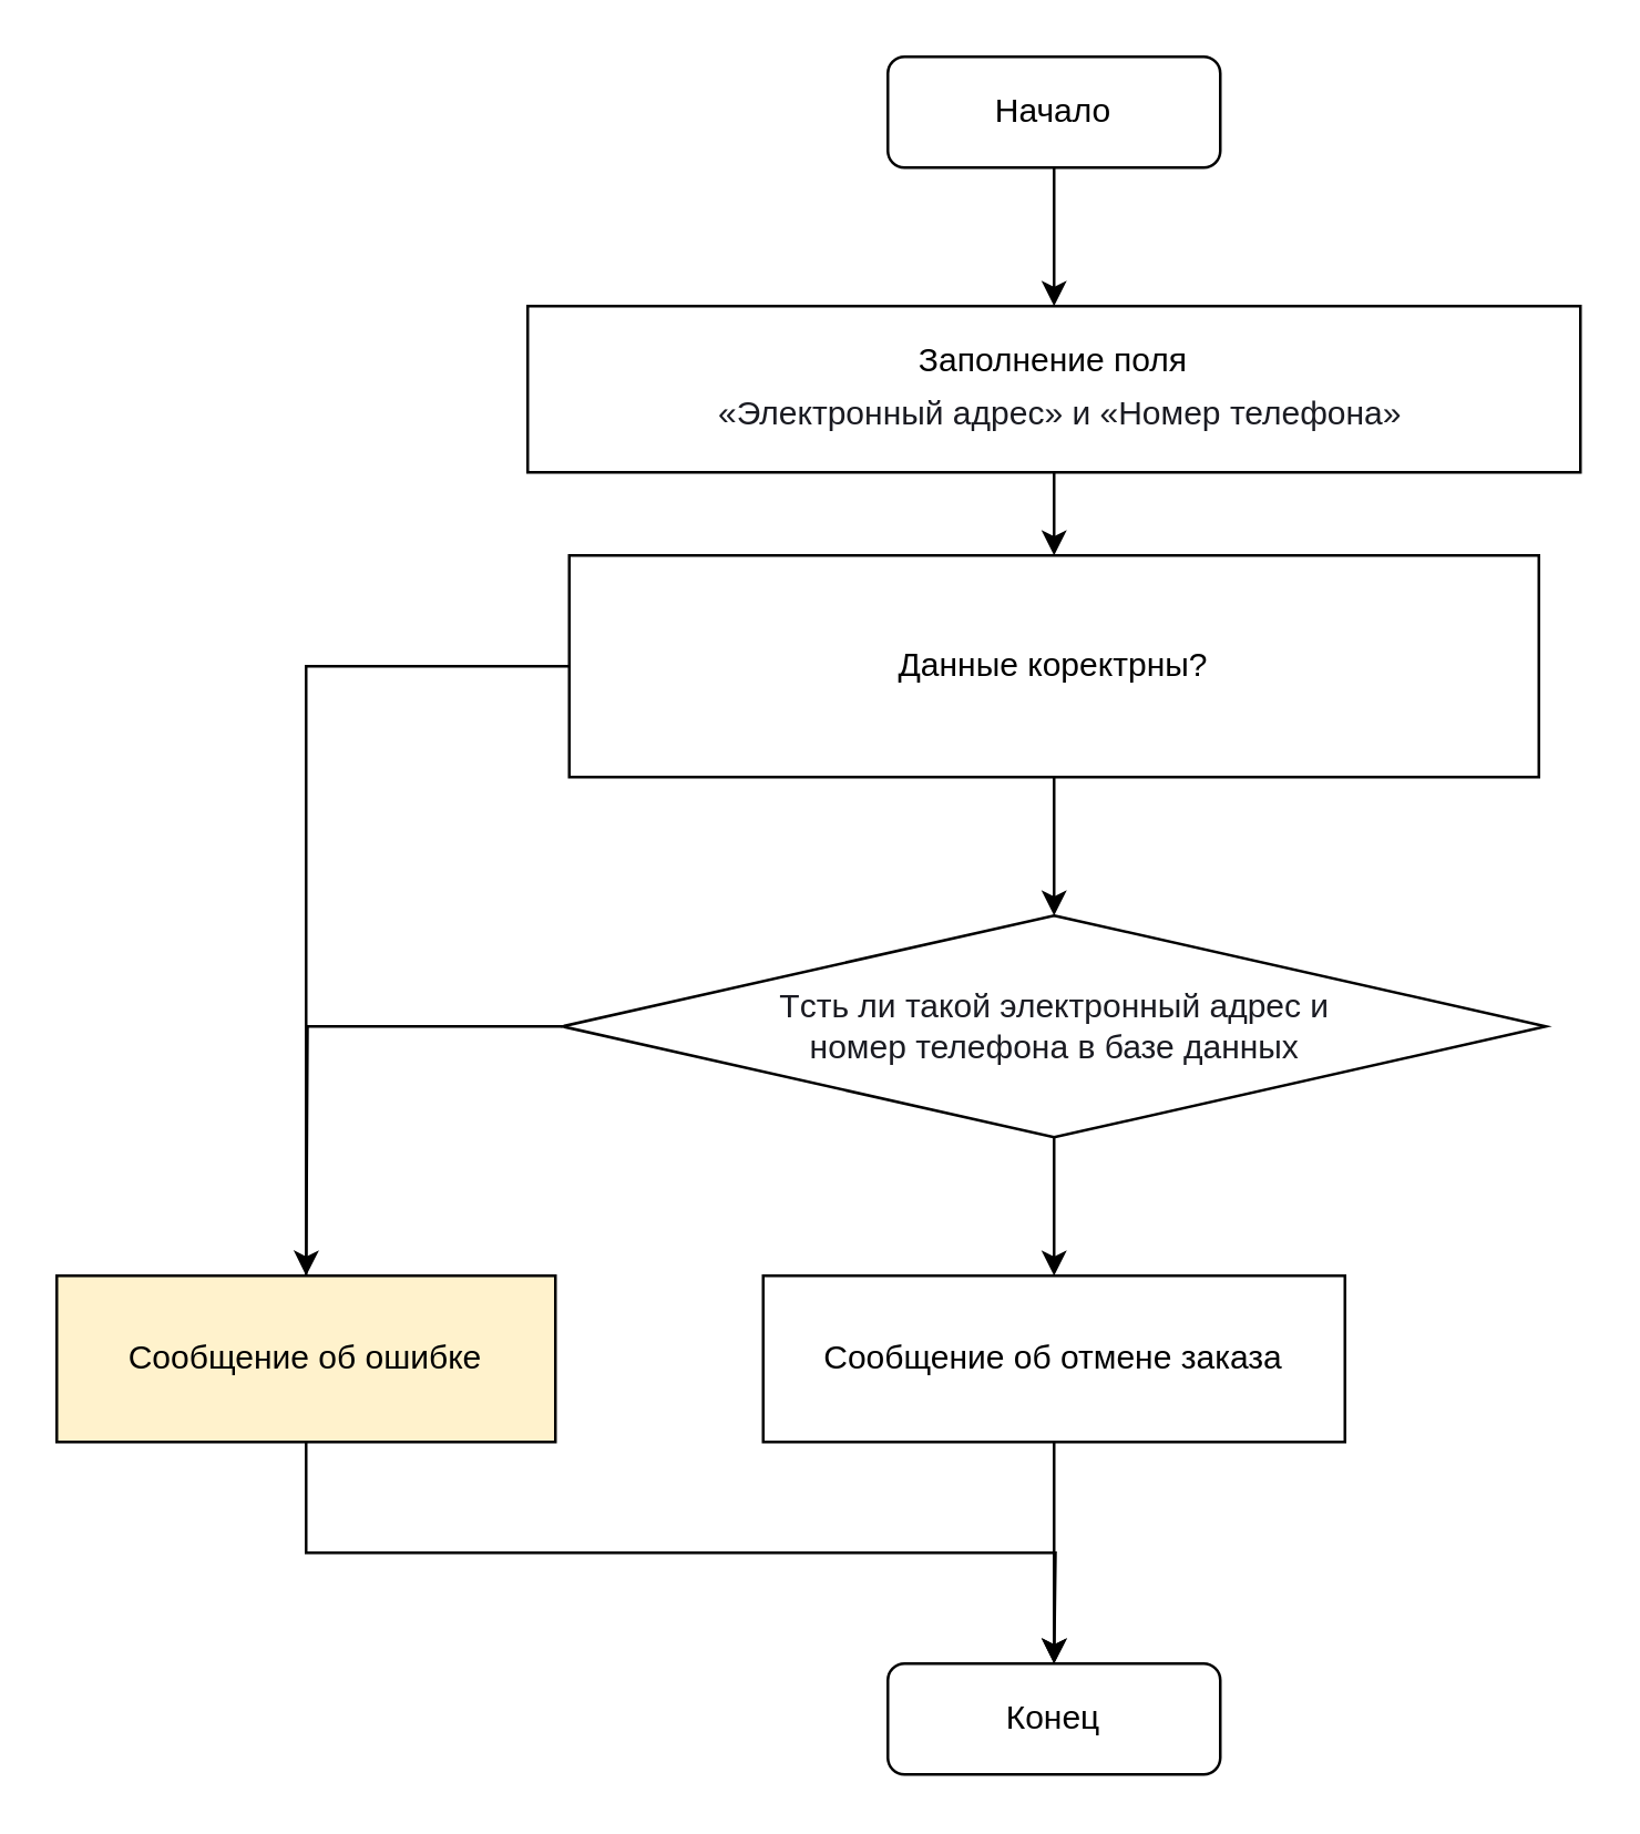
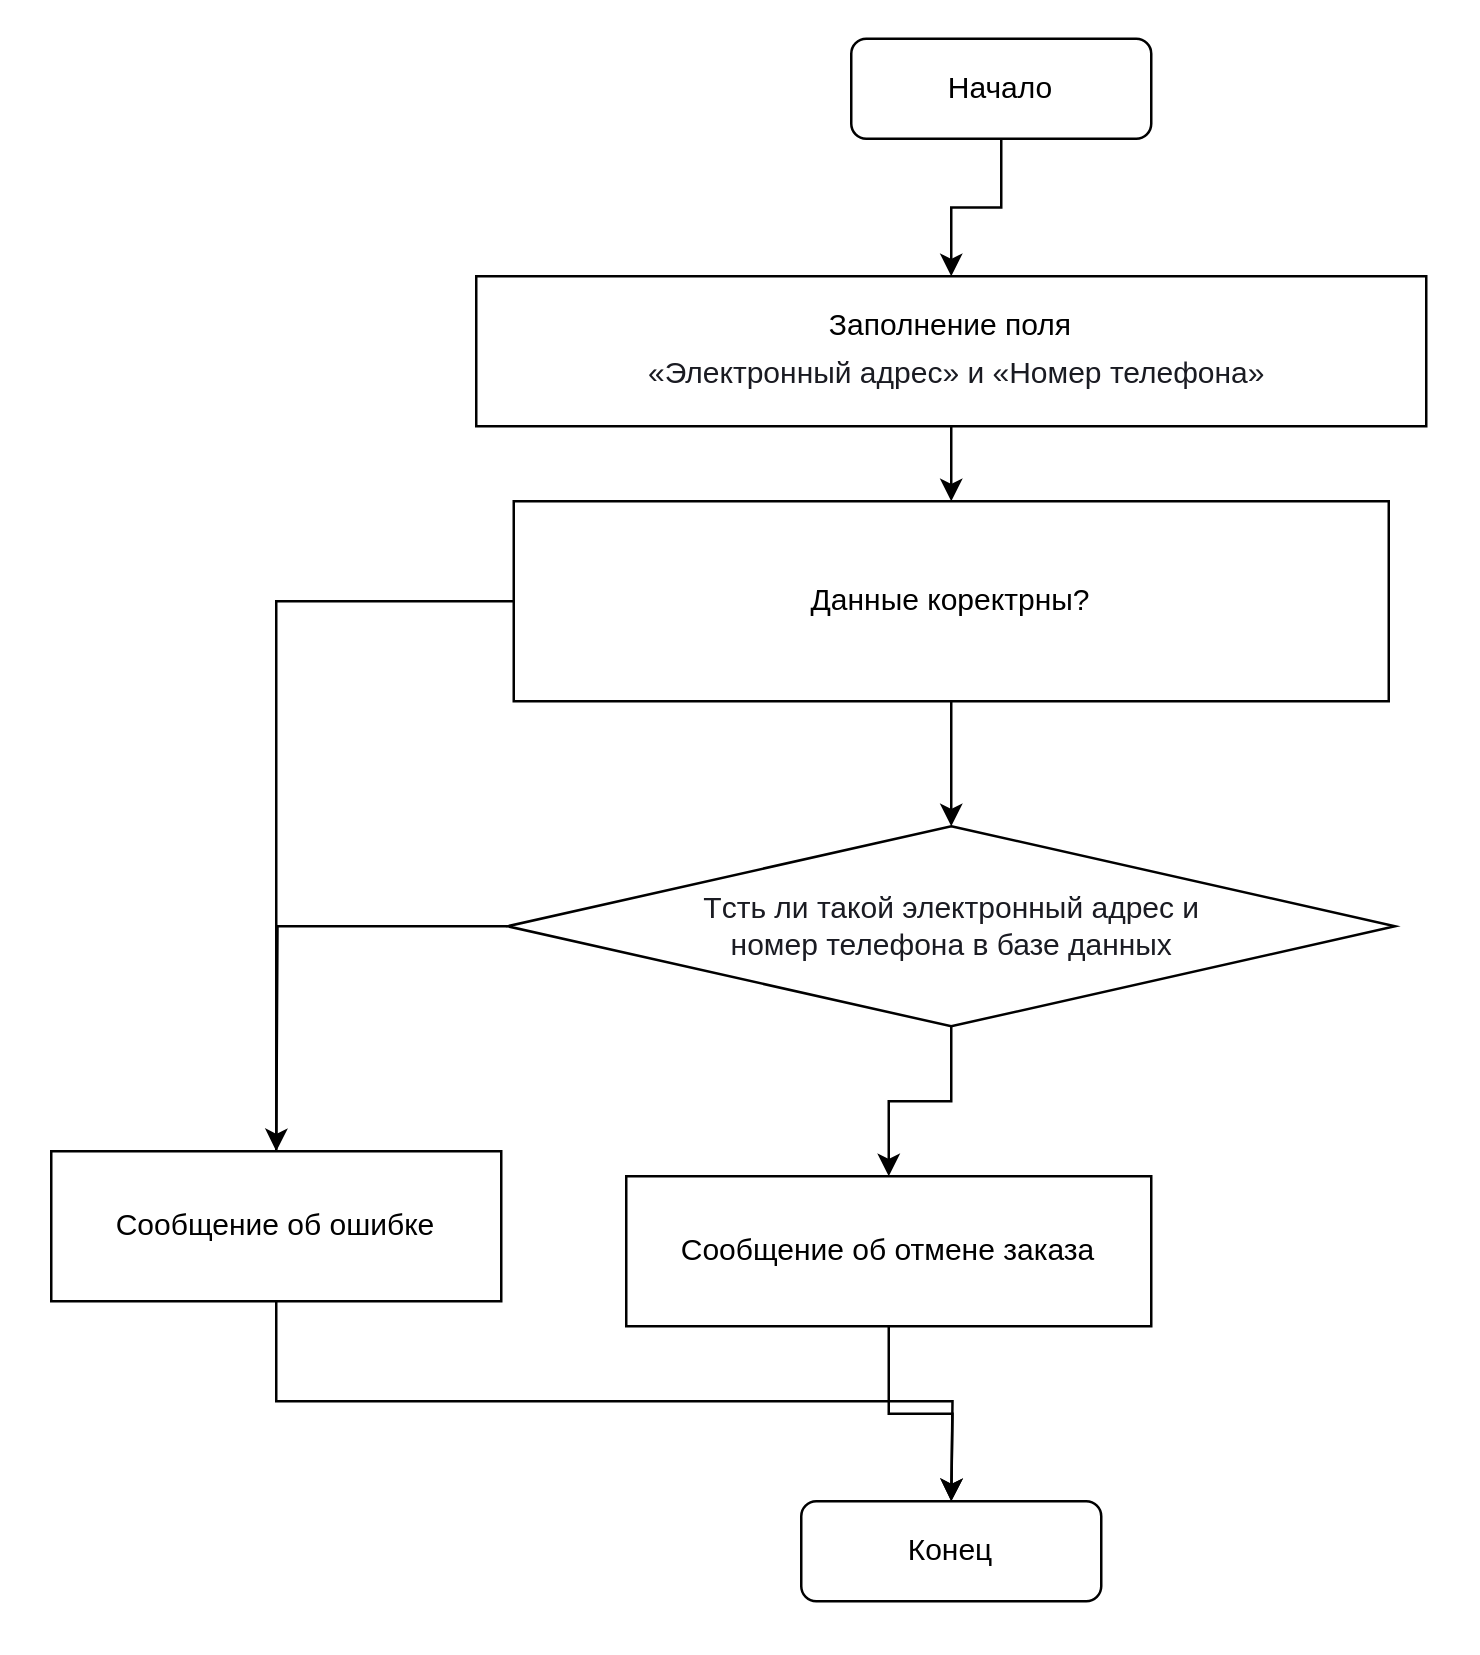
- <mxCell id="3" value="Начало" style="rounded=1;whiteSpace=wrap;html=1;fontSize=12;glass=0;strokeWidth=1;shadow=0;" parent="1" vertex="1"><mxGeometry x="320" y="20" width="120" height="40" as="geometry" /></mxCell>
+ <mxCell id="3" value="Начало" style="rounded=1;whiteSpace=wrap;html=1;fontSize=12;glass=0;strokeWidth=1;shadow=0;" parent="1" vertex="1"><mxGeometry x="340" y="15" width="120" height="40" as="geometry" /></mxCell>
- <mxCell id="13" value="Сообщение об ошибке" style="rounded=0;whiteSpace=wrap;html=1;fontSize=12;fillColor=#fff2cc;" vertex="1" parent="1"><mxGeometry x="20" y="460" width="180" height="60" as="geometry" /></mxCell>
+ <mxCell id="13" value="Сообщение об ошибке" style="rounded=0;whiteSpace=wrap;html=1;fontSize=12;" vertex="1" parent="1"><mxGeometry x="20" y="460" width="180" height="60" as="geometry" /></mxCell>
- <mxCell id="15" value="Сообщение об отмене заказа" style="rounded=0;whiteSpace=wrap;html=1;fontSize=12;" vertex="1" parent="1"><mxGeometry x="275" y="460" width="210" height="60" as="geometry" /></mxCell>
+ <mxCell id="15" value="Сообщение об отмене заказа" style="rounded=0;whiteSpace=wrap;html=1;fontSize=12;" vertex="1" parent="1"><mxGeometry x="250" y="470" width="210" height="60" as="geometry" /></mxCell>
